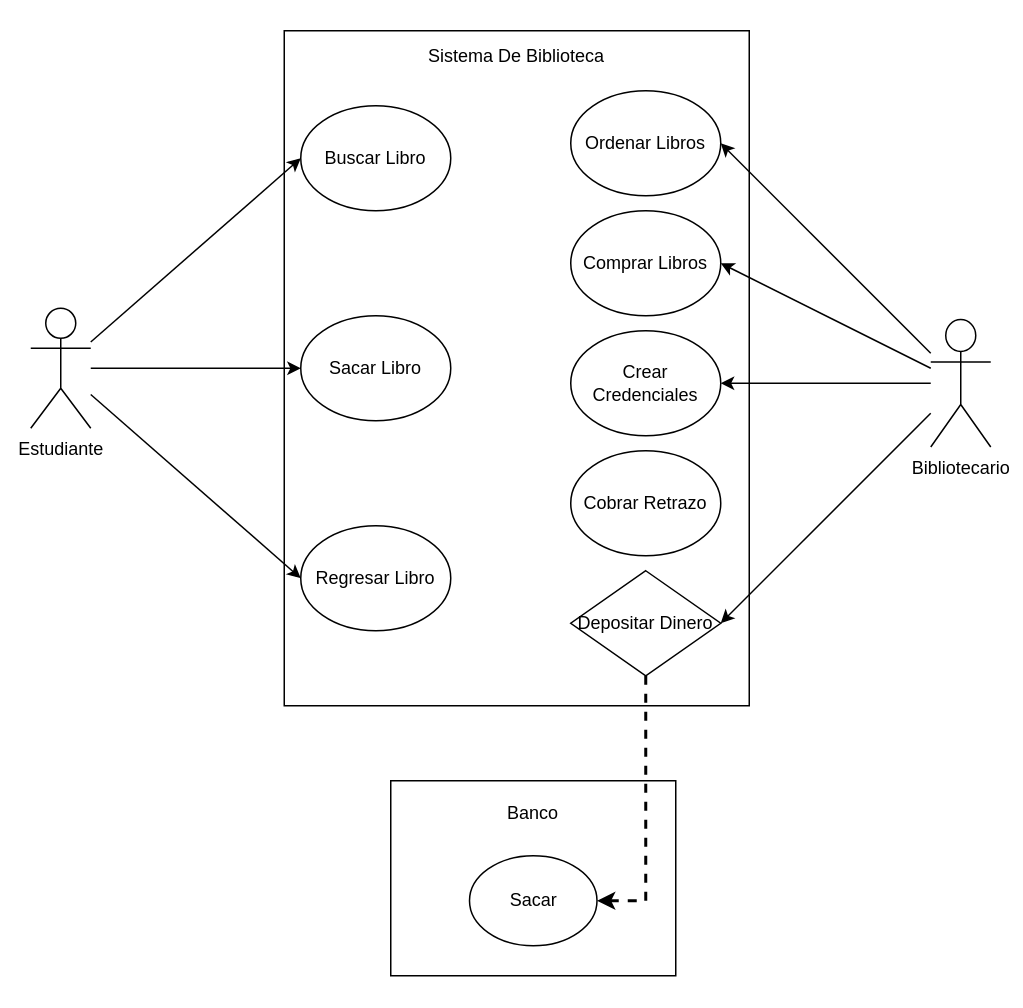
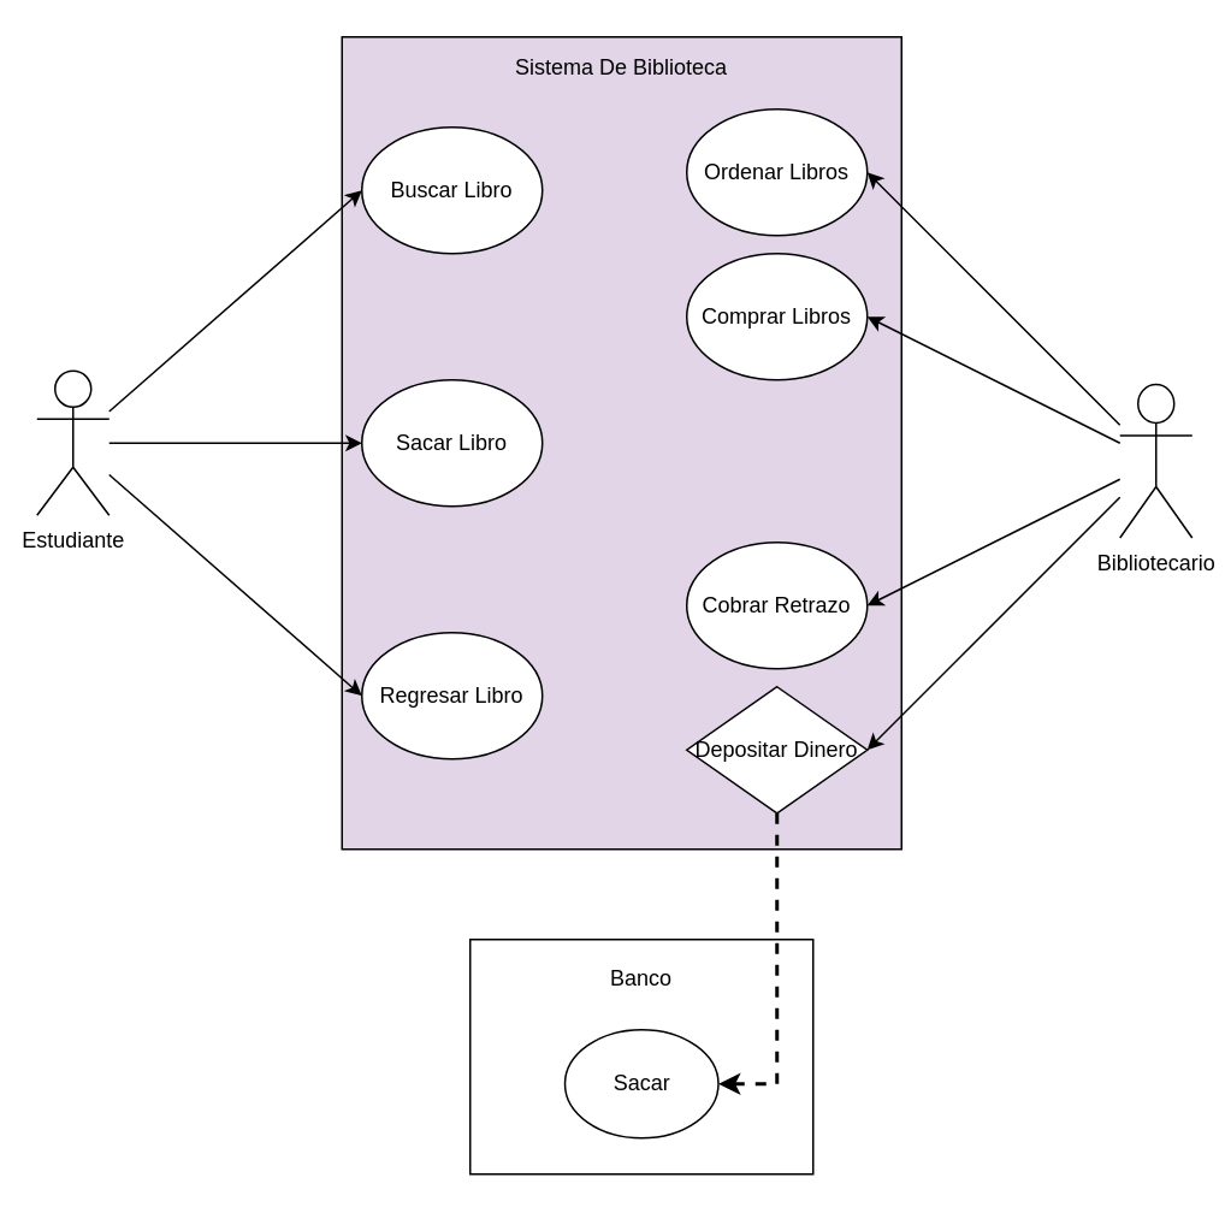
- <mxCell id="2" value="Sistema De Biblioteca&lt;br&gt;&lt;br&gt;&lt;br&gt;&lt;br&gt;&lt;br&gt;&lt;br&gt;&lt;br&gt;&lt;br&gt;&lt;br&gt;&lt;br&gt;&lt;br&gt;&lt;br&gt;&lt;br&gt;&lt;br&gt;&lt;br&gt;&lt;br&gt;&lt;br&gt;&lt;br&gt;&lt;br&gt;&lt;br&gt;&lt;br&gt;&lt;br&gt;&lt;br&gt;&lt;br&gt;&lt;br&gt;&lt;br&gt;&lt;br&gt;&lt;br&gt;&lt;br&gt;&lt;br&gt;" style="rounded=0;whiteSpace=wrap;html=1;" vertex="1" parent="1"><mxGeometry x="189" y="20" width="310" height="450" as="geometry" /></mxCell>
+ <mxCell id="2" value="Sistema De Biblioteca&lt;br&gt;&lt;br&gt;&lt;br&gt;&lt;br&gt;&lt;br&gt;&lt;br&gt;&lt;br&gt;&lt;br&gt;&lt;br&gt;&lt;br&gt;&lt;br&gt;&lt;br&gt;&lt;br&gt;&lt;br&gt;&lt;br&gt;&lt;br&gt;&lt;br&gt;&lt;br&gt;&lt;br&gt;&lt;br&gt;&lt;br&gt;&lt;br&gt;&lt;br&gt;&lt;br&gt;&lt;br&gt;&lt;br&gt;&lt;br&gt;&lt;br&gt;&lt;br&gt;&lt;br&gt;" style="rounded=0;whiteSpace=wrap;html=1;fillColor=#e1d5e7;" vertex="1" parent="1"><mxGeometry x="189" y="20" width="310" height="450" as="geometry" /></mxCell>
- <mxCell id="8" value="Crear Credenciales" style="ellipse;whiteSpace=wrap;html=1;" vertex="1" parent="1"><mxGeometry x="380" y="220" width="100" height="70" as="geometry" /></mxCell>
- <mxCell id="17" style="edgeStyle=none;rounded=0;orthogonalLoop=1;jettySize=auto;html=1;entryX=1;entryY=0.5;entryDx=0;entryDy=0;" edge="1" parent="1" source="20" target="8"><mxGeometry relative="1" as="geometry" /></mxCell>
+ <mxCell id="18" style="edgeStyle=none;rounded=0;orthogonalLoop=1;jettySize=auto;html=1;entryX=1;entryY=0.5;entryDx=0;entryDy=0;" edge="1" parent="1" source="20" target="9"><mxGeometry relative="1" as="geometry" /></mxCell>
